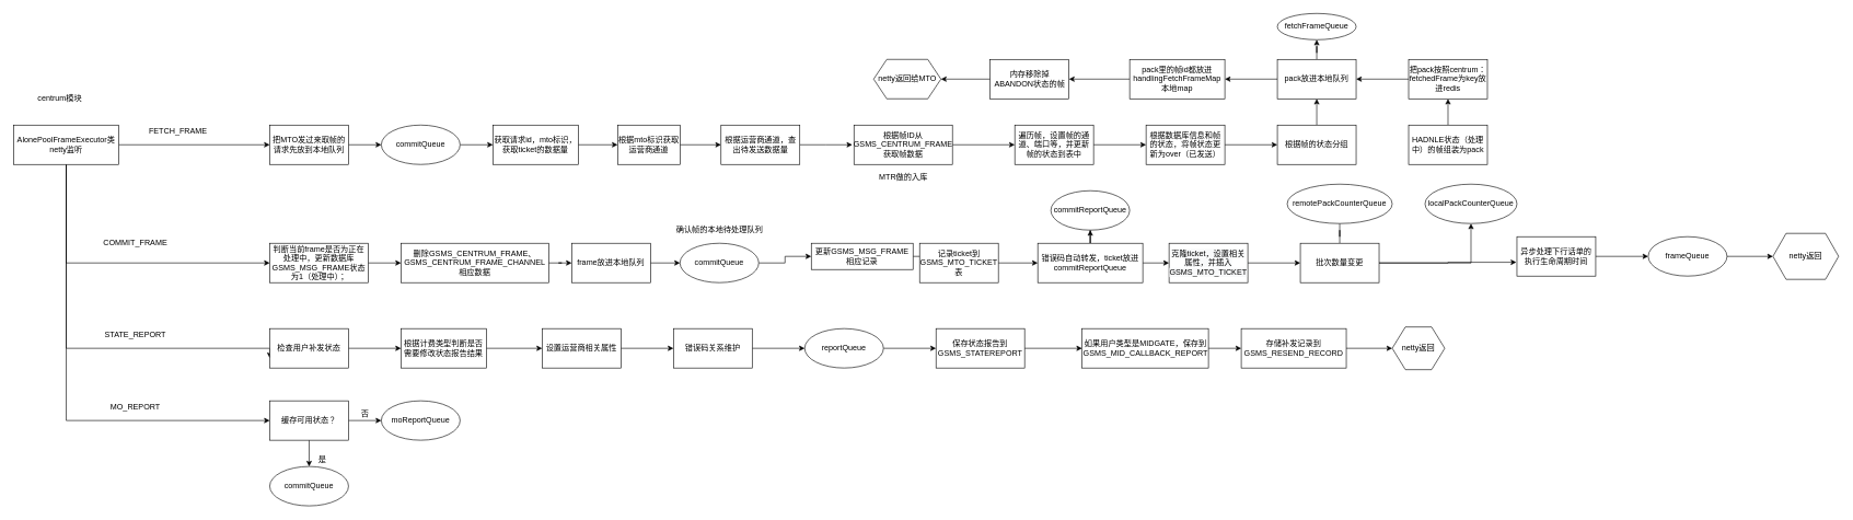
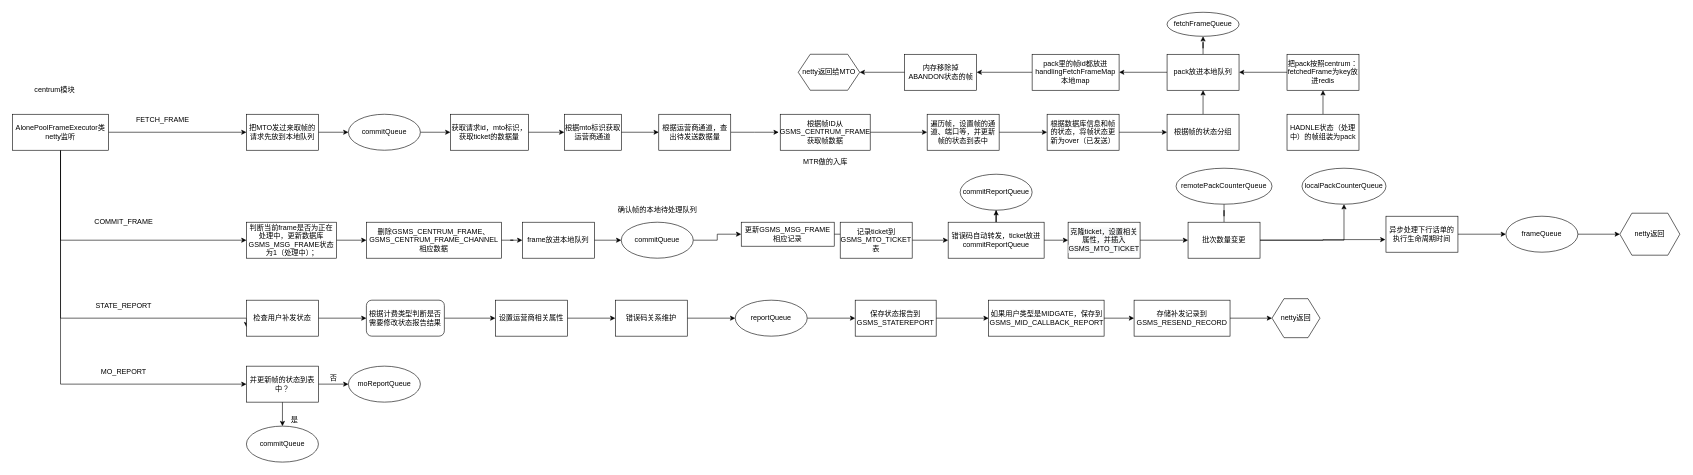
- <mxCell id="57" value="根据计费类型判断是否需要修改状态报告结果" style="whiteSpace=wrap;html=1;" vertex="1" parent="1"><mxGeometry x="610" y="500" width="130" height="60" as="geometry" /></mxCell>
+ <mxCell id="57" value="根据计费类型判断是否需要修改状态报告结果" style="whiteSpace=wrap;html=1;rounded=1;" vertex="1" parent="1"><mxGeometry x="610" y="500" width="130" height="60" as="geometry" /></mxCell>
- <mxCell id="67" value="缓存可用状态？" style="whiteSpace=wrap;html=1;" vertex="1" parent="1"><mxGeometry x="410" y="610" width="120" height="60" as="geometry" /></mxCell>
+ <mxCell id="67" value="并更新帧的状态到表中？" style="whiteSpace=wrap;html=1;" vertex="1" parent="1"><mxGeometry x="410" y="610" width="120" height="60" as="geometry" /></mxCell>
